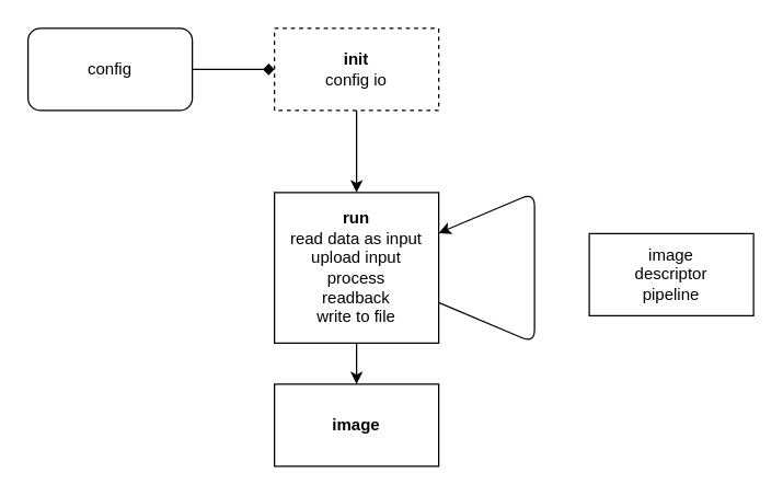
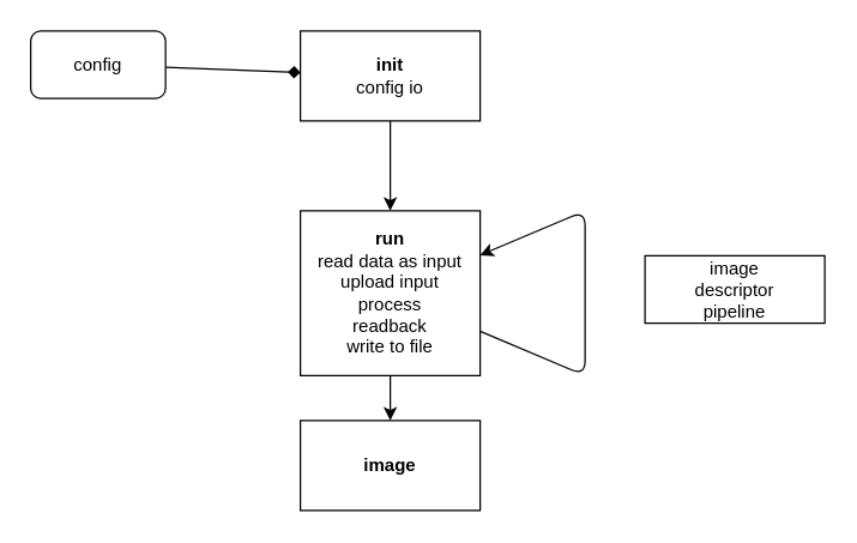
- <mxCell id="3" value="config" style="rounded=1;whiteSpace=wrap;html=1;" vertex="1" parent="1"><mxGeometry x="20" y="20" width="120" height="60" as="geometry" /></mxCell>
+ <mxCell id="3" value="config" style="rounded=1;whiteSpace=wrap;html=1;" vertex="1" parent="1"><mxGeometry x="20" y="20" width="90" height="45" as="geometry" /></mxCell>
- <mxCell id="5" value="&lt;b&gt;init&lt;/b&gt;&lt;br&gt;config io" style="whiteSpace=wrap;html=1;dashed=1;" vertex="1" parent="1"><mxGeometry x="200" y="20" width="120" height="60" as="geometry" /></mxCell>
+ <mxCell id="5" value="&lt;b&gt;init&lt;/b&gt;&lt;br&gt;config io" style="whiteSpace=wrap;html=1;" vertex="1" parent="1"><mxGeometry x="200" y="20" width="120" height="60" as="geometry" /></mxCell>
- <mxCell id="10" value="image&lt;br&gt;descriptor&lt;br&gt;pipeline" style="whiteSpace=wrap;html=1;" vertex="1" parent="1"><mxGeometry x="430" y="170" width="120" height="60" as="geometry" /></mxCell>
+ <mxCell id="10" value="image&lt;br&gt;descriptor&lt;br&gt;pipeline" style="whiteSpace=wrap;html=1;" vertex="1" parent="1"><mxGeometry x="430" y="170" width="120" height="45" as="geometry" /></mxCell>
